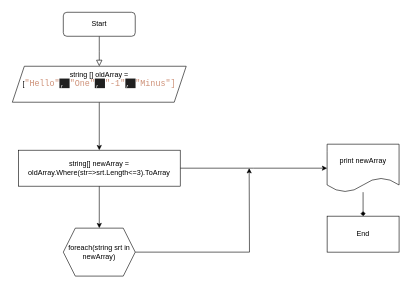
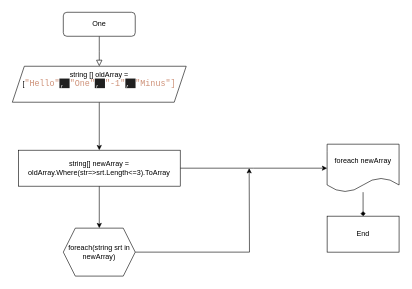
- <mxCell id="3" value="Start" style="rounded=1;whiteSpace=wrap;html=1;fontSize=12;glass=0;strokeWidth=1;shadow=0;" parent="1" vertex="1"><mxGeometry x="105" y="20" width="120" height="40" as="geometry" /></mxCell>
+ <mxCell id="3" value="One" style="rounded=1;whiteSpace=wrap;html=1;fontSize=12;glass=0;strokeWidth=1;shadow=0;" parent="1" vertex="1"><mxGeometry x="105" y="20" width="120" height="40" as="geometry" /></mxCell>
- <mxCell id="12" value="print newArray" style="shape=document;whiteSpace=wrap;html=1;boundedLbl=1;" vertex="1" parent="1"><mxGeometry x="545" y="240" width="120" height="80" as="geometry" /></mxCell>
+ <mxCell id="12" value="foreach newArray" style="shape=document;whiteSpace=wrap;html=1;boundedLbl=1;" vertex="1" parent="1"><mxGeometry x="545" y="240" width="120" height="80" as="geometry" /></mxCell>
